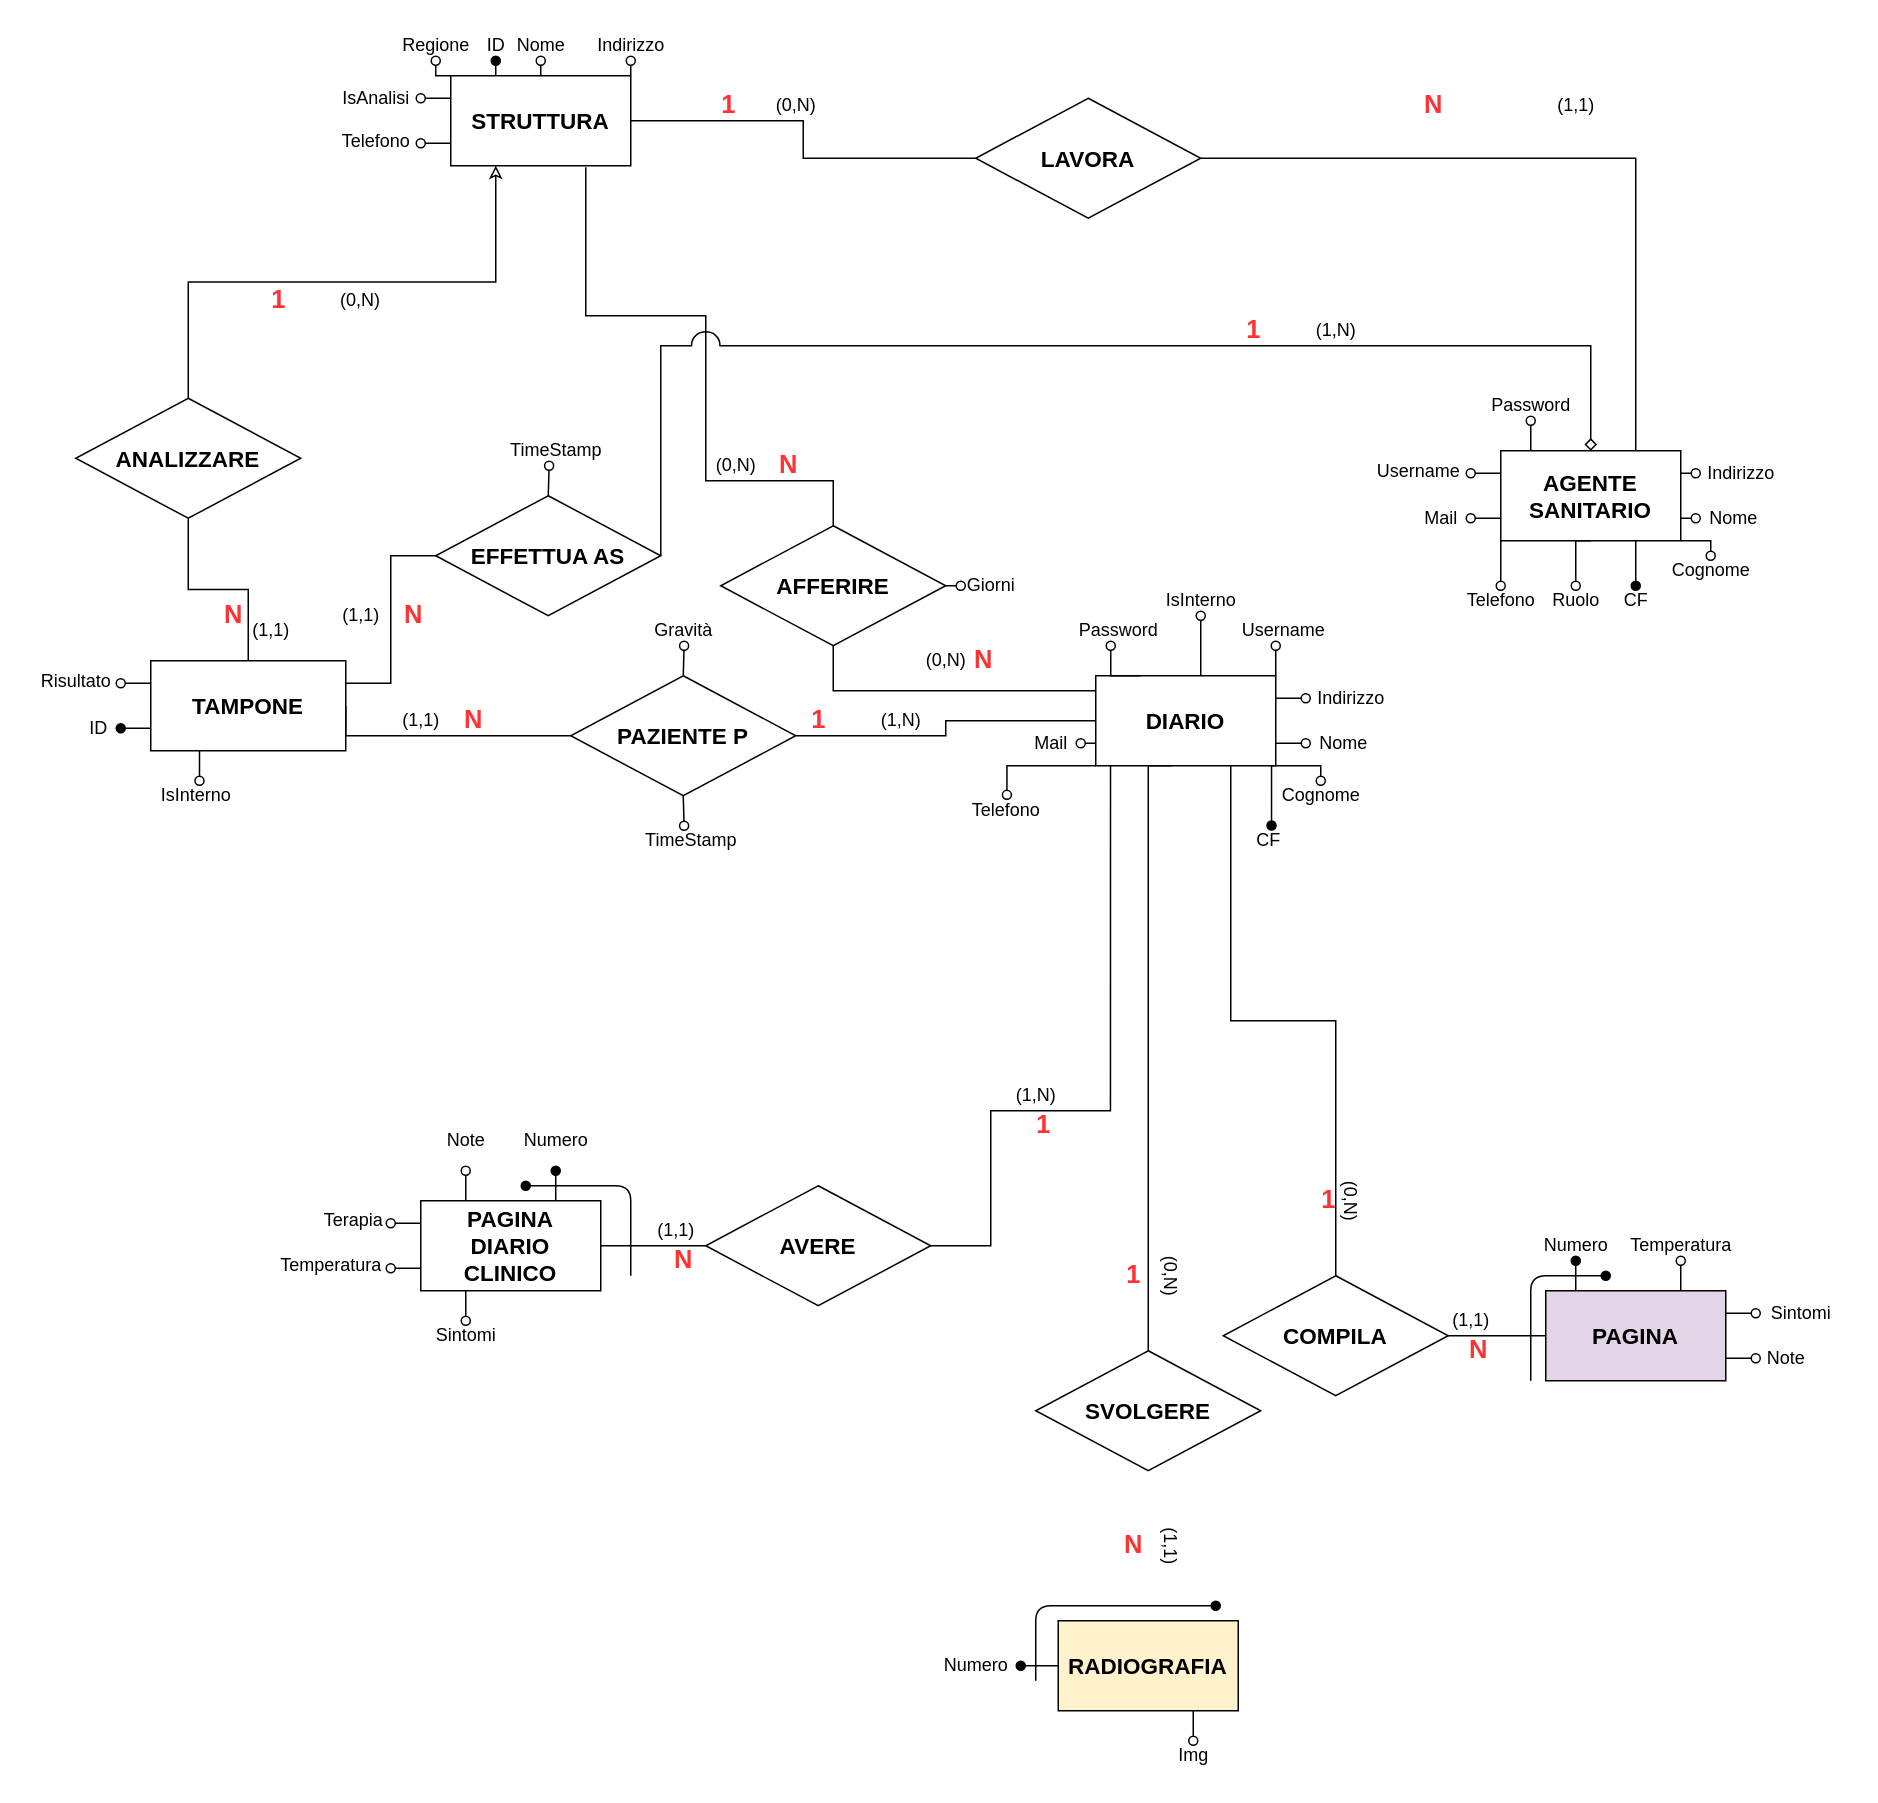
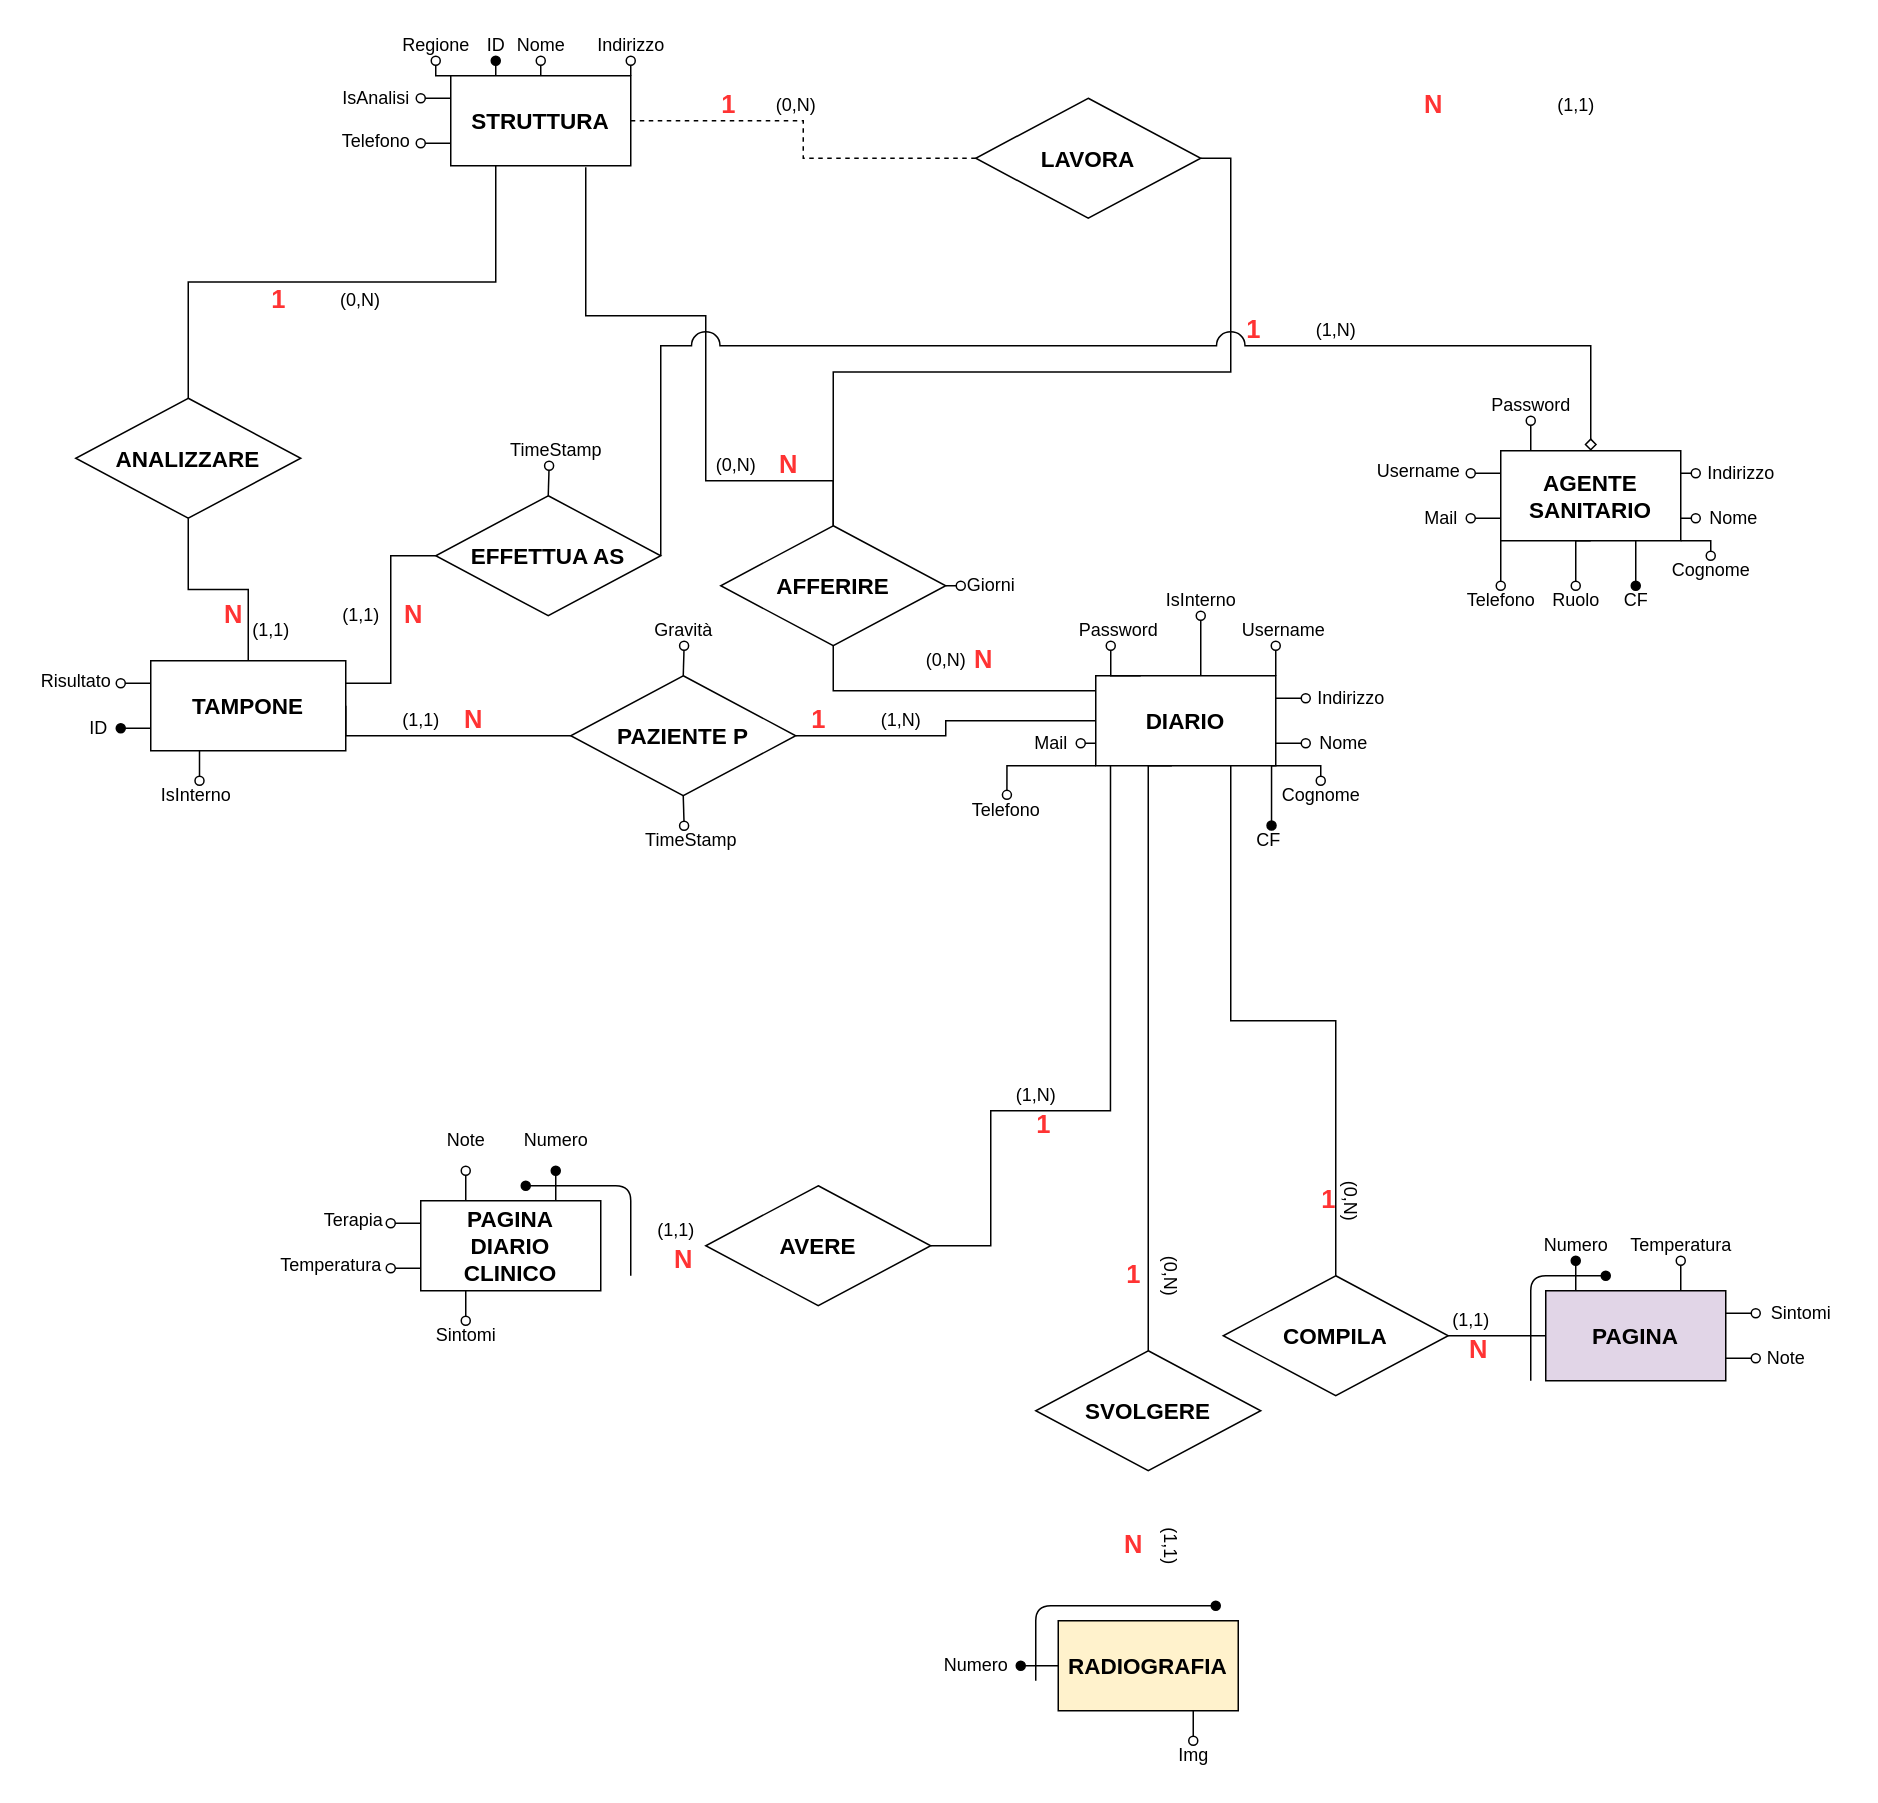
- <mxCell id="6" style="edgeStyle=orthogonalEdgeStyle;rounded=0;orthogonalLoop=1;jettySize=auto;html=1;exitX=1;exitY=0.5;exitDx=0;exitDy=0;entryX=0;entryY=0.5;entryDx=0;entryDy=0;endArrow=none;endFill=0;" parent="1" source="9" target="88" edge="1"><mxGeometry relative="1" as="geometry" /></mxCell>
+ <mxCell id="6" style="edgeStyle=orthogonalEdgeStyle;rounded=0;orthogonalLoop=1;jettySize=auto;html=1;exitX=1;exitY=0.5;exitDx=0;exitDy=0;entryX=0;entryY=0.5;entryDx=0;entryDy=0;endArrow=none;endFill=0;dashed=1;" parent="1" source="9" target="88" edge="1"><mxGeometry relative="1" as="geometry" /></mxCell>
- <mxCell id="87" style="edgeStyle=orthogonalEdgeStyle;rounded=0;orthogonalLoop=1;jettySize=auto;html=1;exitX=1;exitY=0.5;exitDx=0;exitDy=0;entryX=0.75;entryY=0;entryDx=0;entryDy=0;endArrow=none;endFill=0;" parent="1" source="88" target="43" edge="1"><mxGeometry relative="1" as="geometry" /></mxCell>
+ <mxCell id="87" style="edgeStyle=orthogonalEdgeStyle;rounded=0;orthogonalLoop=1;jettySize=auto;html=1;exitX=1;exitY=0.5;exitDx=0;exitDy=0;endArrow=none;endFill=0;" parent="1" source="88" target="52" edge="1"><mxGeometry relative="1" as="geometry" /></mxCell>
- <mxCell id="44" style="edgeStyle=orthogonalEdgeStyle;rounded=0;orthogonalLoop=1;jettySize=auto;html=1;exitX=0.5;exitY=0;exitDx=0;exitDy=0;endArrow=classic;endFill=0;strokeColor=#000000;fillColor=#000000;entryX=0.25;entryY=1;entryDx=0;entryDy=0;" parent="1" source="45" target="9" edge="1"><mxGeometry relative="1" as="geometry"><mxPoint x="260" y="240" as="targetPoint" /></mxGeometry></mxCell>
+ <mxCell id="44" style="edgeStyle=orthogonalEdgeStyle;rounded=0;orthogonalLoop=1;jettySize=auto;html=1;exitX=0.5;exitY=0;exitDx=0;exitDy=0;endArrow=none;endFill=0;strokeColor=#000000;fillColor=#000000;entryX=0.25;entryY=1;entryDx=0;entryDy=0;" parent="1" source="45" target="9" edge="1"><mxGeometry relative="1" as="geometry"><mxPoint x="260" y="240" as="targetPoint" /></mxGeometry></mxCell>
- <mxCell id="53" style="edgeStyle=orthogonalEdgeStyle;rounded=0;jumpStyle=arc;jumpSize=19;orthogonalLoop=1;jettySize=auto;html=1;exitX=0;exitY=0.5;exitDx=0;exitDy=0;endArrow=none;endFill=0;strokeColor=#000000;fillColor=#000000;" parent="1" source="54" target="25" edge="1"><mxGeometry relative="1" as="geometry" /></mxCell>
